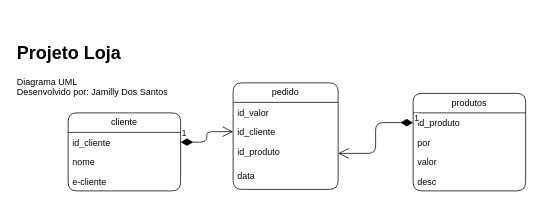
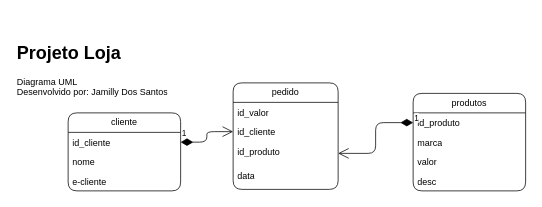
- <mxCell id="13" value="por" style="text;strokeColor=none;fillColor=none;align=left;verticalAlign=top;spacingLeft=4;spacingRight=4;overflow=hidden;rotatable=0;points=[[0,0.5],[1,0.5]];portConstraint=eastwest;whiteSpace=wrap;html=1;rounded=1;" vertex="1" parent="11"><mxGeometry y="52" width="150" height="26" as="geometry" /></mxCell>
+ <mxCell id="13" value="marca" style="text;strokeColor=none;fillColor=none;align=left;verticalAlign=top;spacingLeft=4;spacingRight=4;overflow=hidden;rotatable=0;points=[[0,0.5],[1,0.5]];portConstraint=eastwest;whiteSpace=wrap;html=1;rounded=1;" vertex="1" parent="11"><mxGeometry y="52" width="150" height="26" as="geometry" /></mxCell>
